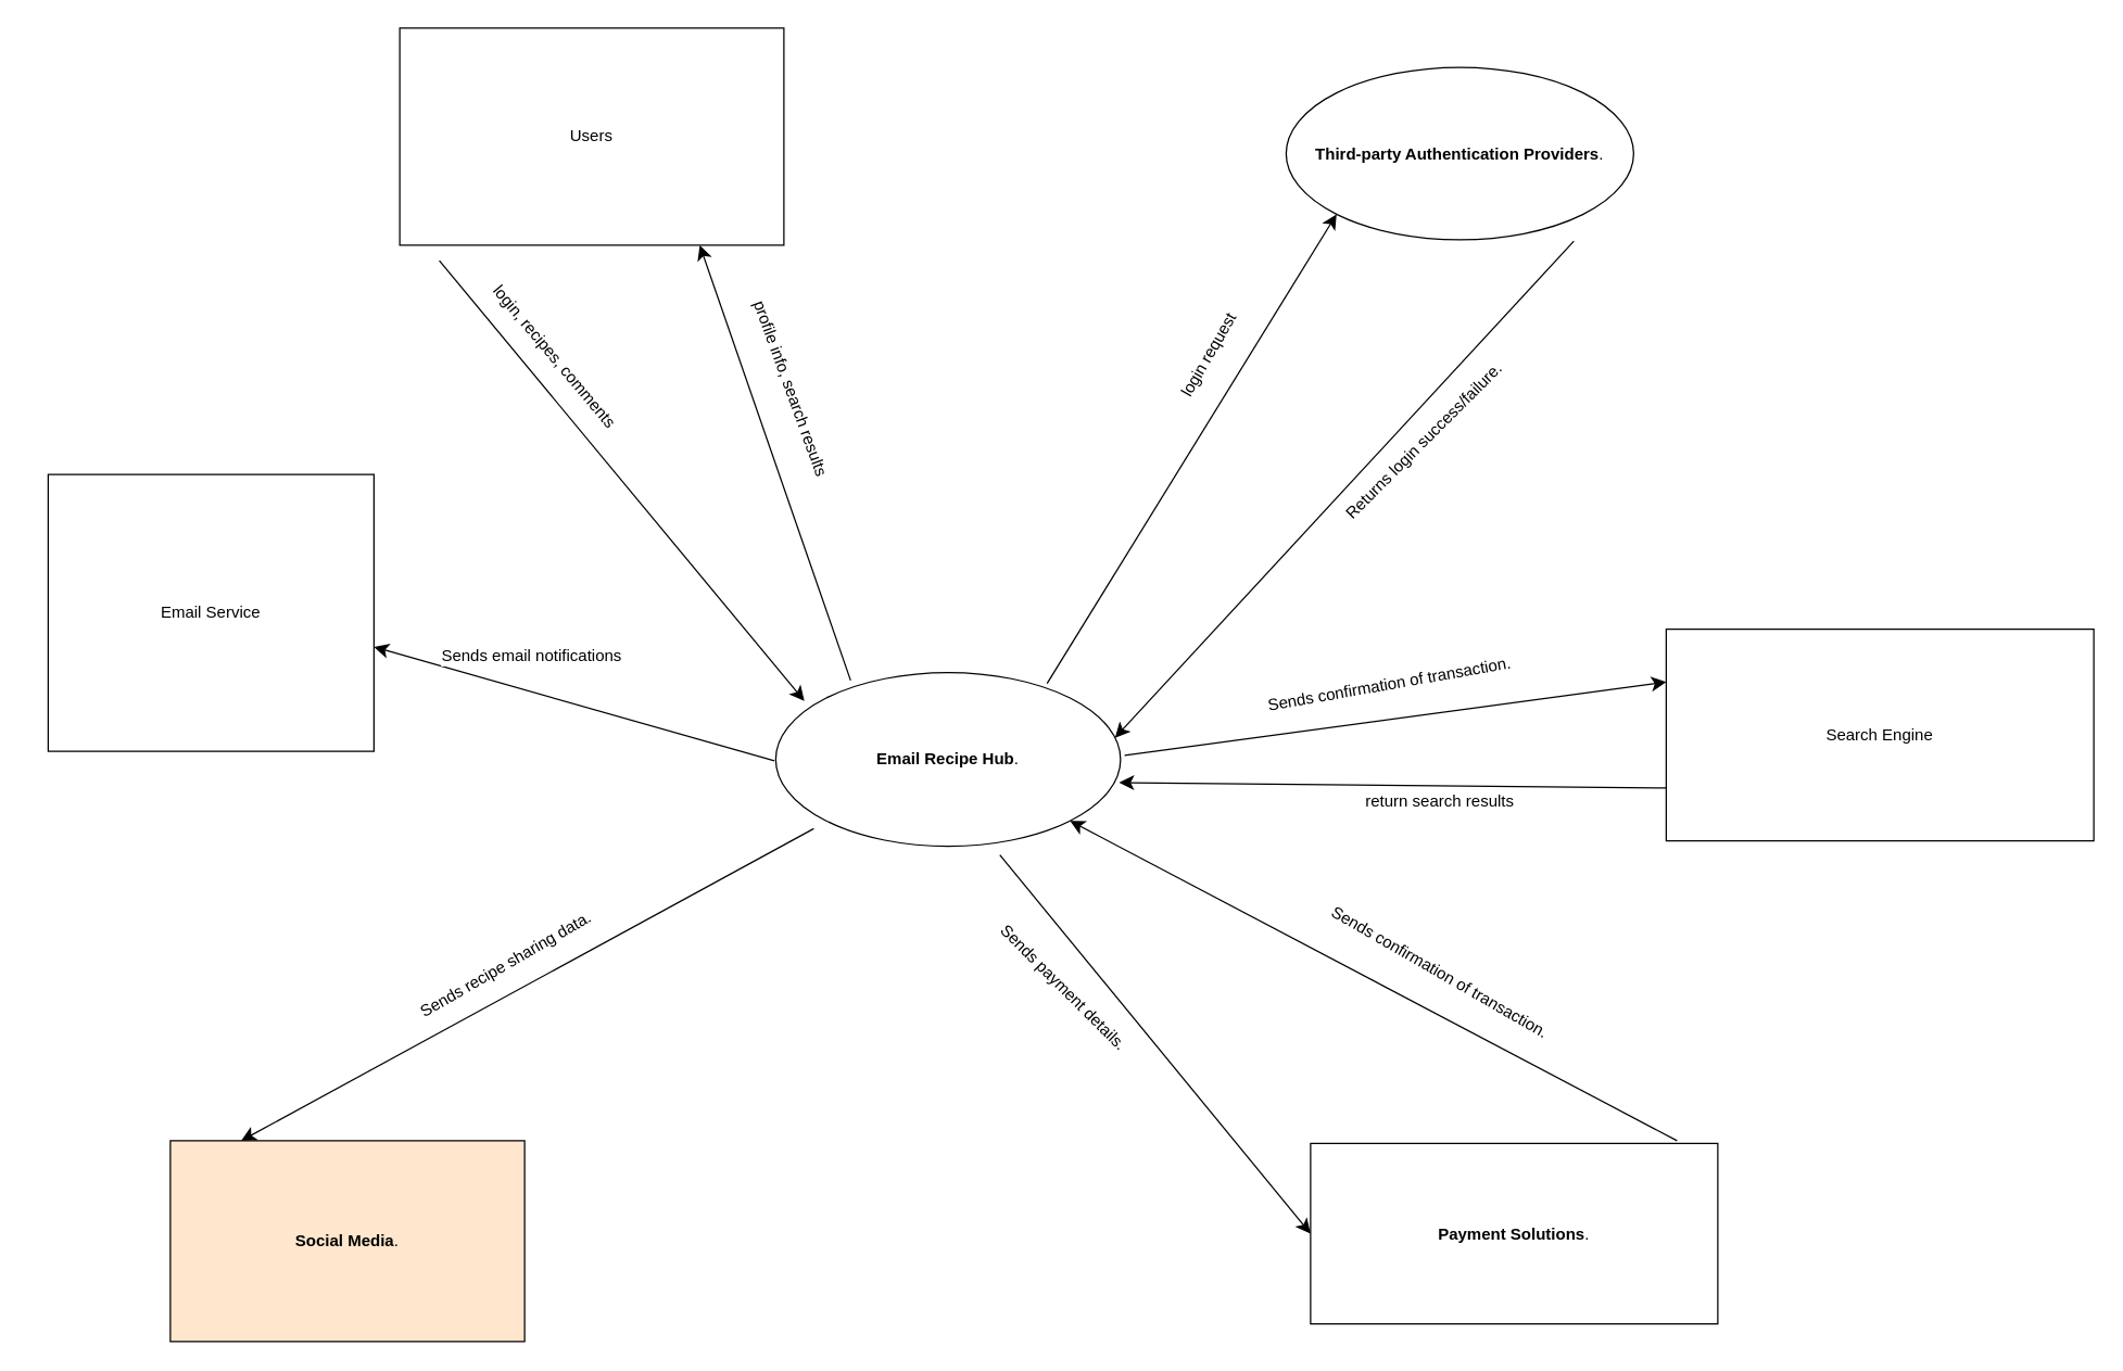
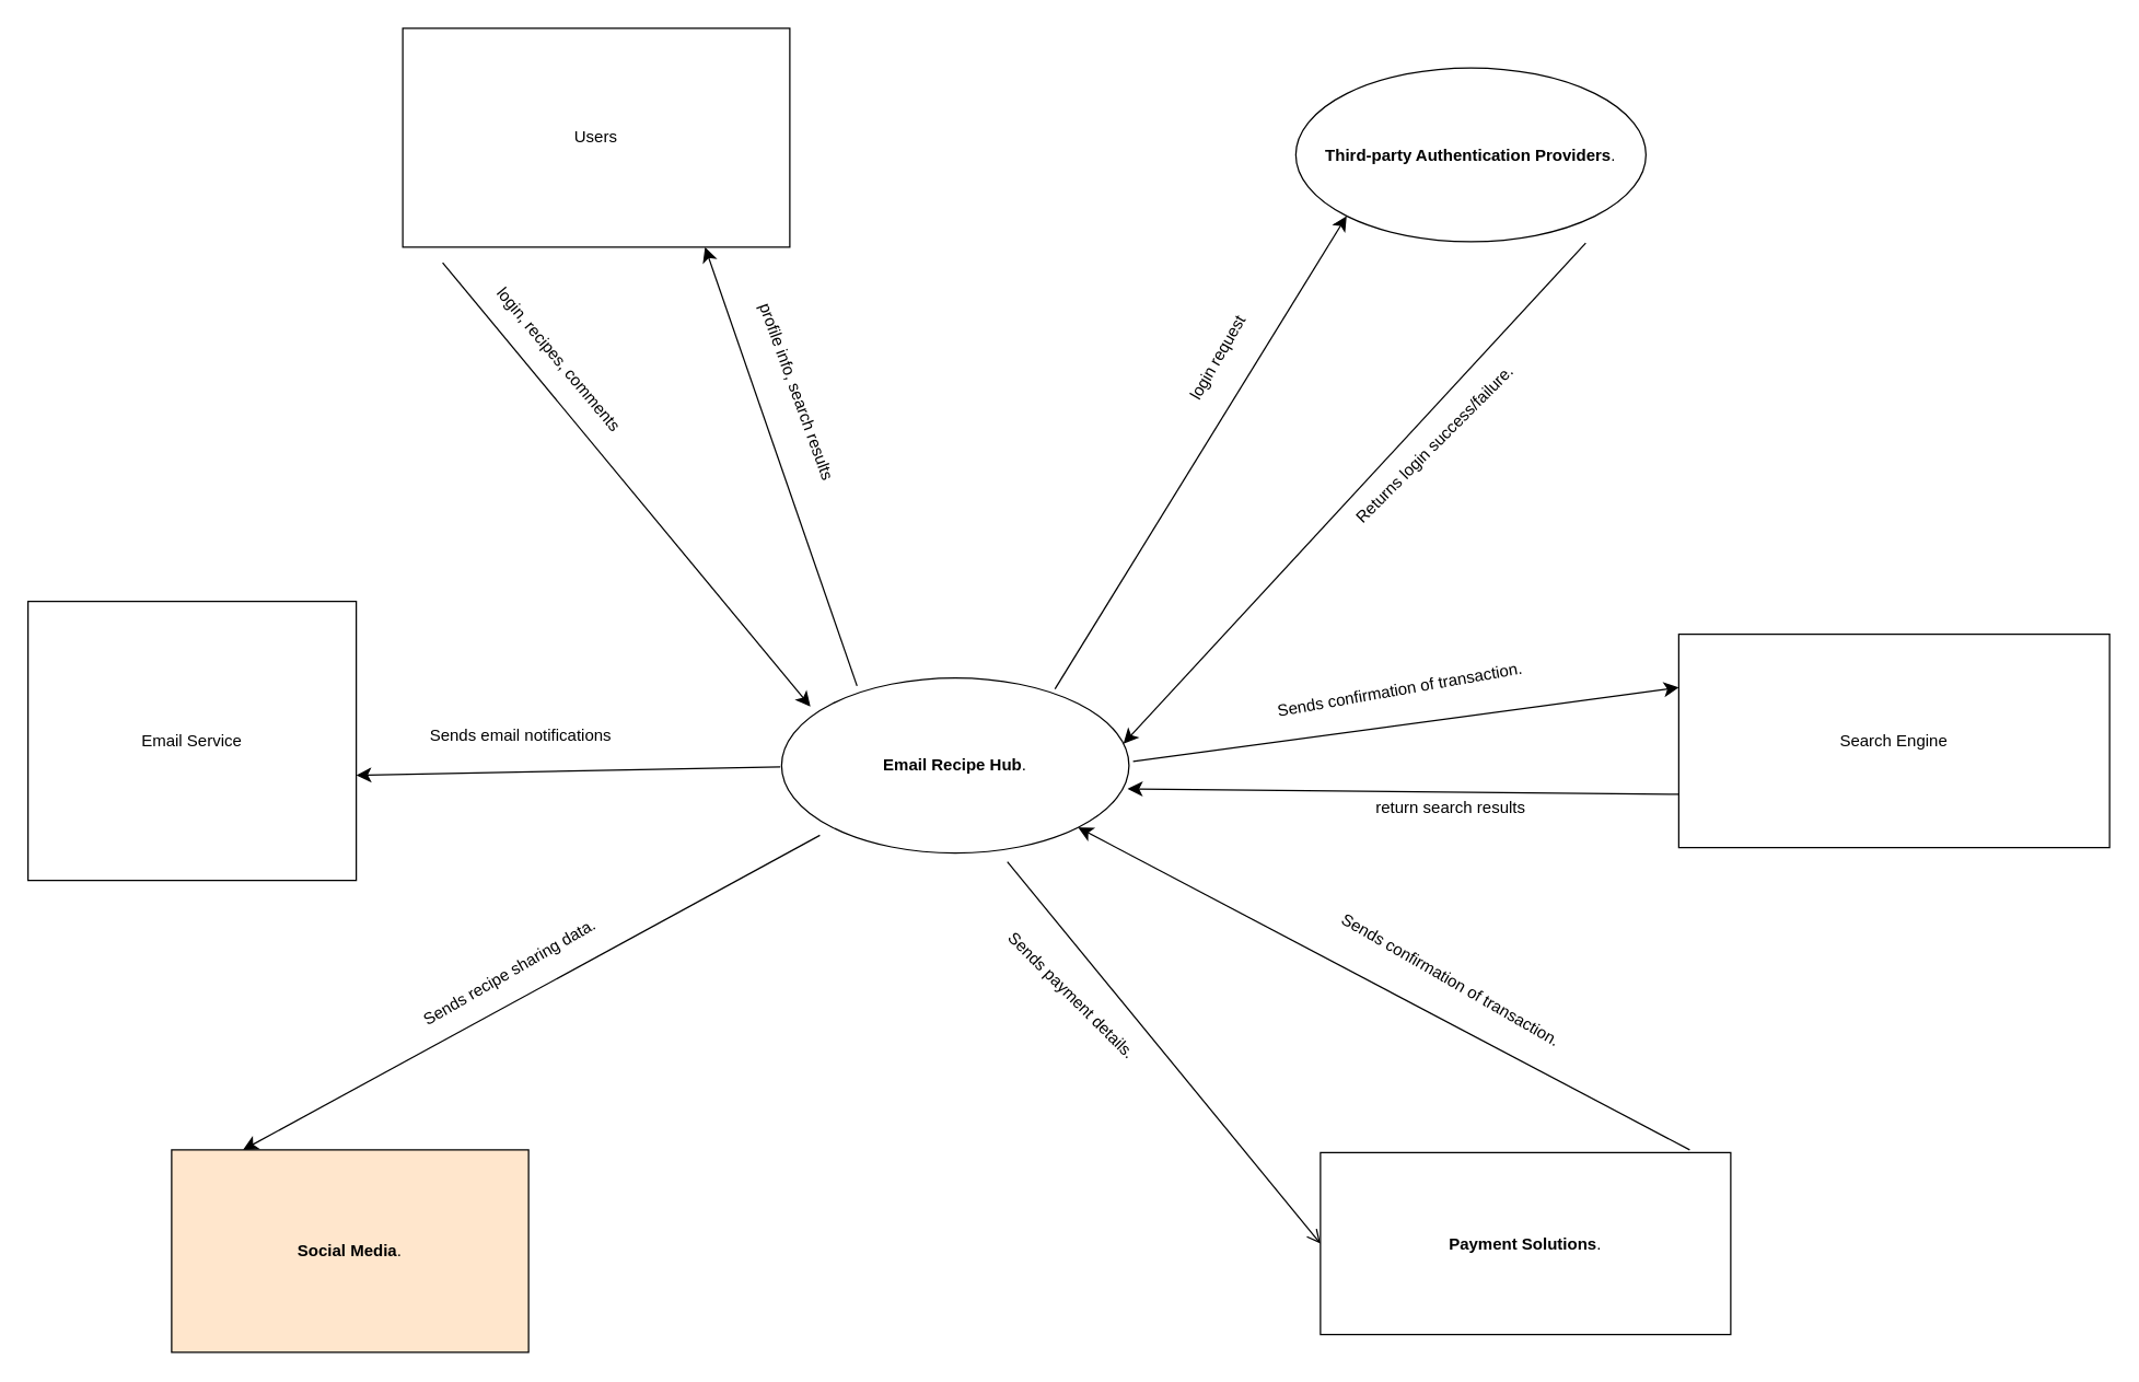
- <mxCell id="5" value="Email Service" style="rounded=0;whiteSpace=wrap;html=1;" vertex="1" parent="1"><mxGeometry x="35" y="349" width="240" height="204" as="geometry" /></mxCell>
+ <mxCell id="5" value="Email Service" style="rounded=0;whiteSpace=wrap;html=1;" vertex="1" parent="1"><mxGeometry x="20" y="439" width="240" height="204" as="geometry" /></mxCell>
- <mxCell id="21" value="" style="endArrow=classic;html=1;rounded=0;fontSize=12;startSize=8;endSize=8;curved=1;exitX=0.65;exitY=1.05;exitDx=0;exitDy=0;exitPerimeter=0;entryX=0;entryY=0.5;entryDx=0;entryDy=0;" edge="1" parent="1" source="2" target="8"><mxGeometry width="50" height="50" relative="1" as="geometry"><mxPoint x="710" y="653" as="sourcePoint" /><mxPoint x="792" y="801" as="targetPoint" /></mxGeometry></mxCell>
+ <mxCell id="21" value="" style="endArrow=open;html=1;rounded=0;fontSize=12;startSize=8;endSize=8;curved=1;exitX=0.65;exitY=1.05;exitDx=0;exitDy=0;exitPerimeter=0;entryX=0;entryY=0.5;entryDx=0;entryDy=0;" edge="1" parent="1" source="2" target="8"><mxGeometry width="50" height="50" relative="1" as="geometry"><mxPoint x="710" y="653" as="sourcePoint" /><mxPoint x="792" y="801" as="targetPoint" /></mxGeometry></mxCell>
